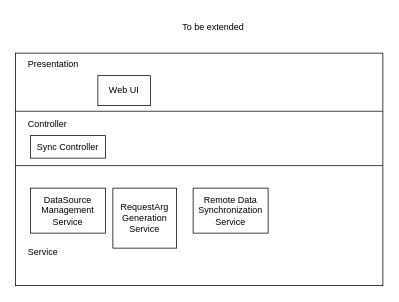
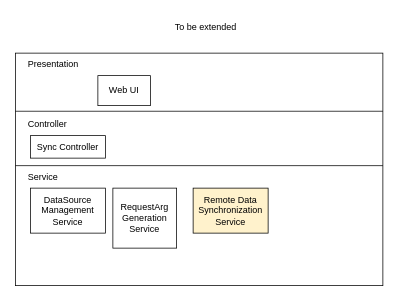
- <mxCell id="9" value="To be extended" style="text;html=1;strokeColor=none;fillColor=none;align=center;verticalAlign=middle;whiteSpace=wrap;rounded=0;" vertex="1" parent="1"><mxGeometry x="211" y="20" width="146" height="30" as="geometry" /></mxCell>
+ <mxCell id="9" value="To be extended" style="text;html=1;strokeColor=none;fillColor=none;align=center;verticalAlign=middle;whiteSpace=wrap;rounded=0;" vertex="1" parent="1"><mxGeometry x="201" y="20" width="146" height="30" as="geometry" /></mxCell>
- <mxCell id="13" value="Remote Data&lt;br&gt;Synchronization&lt;br&gt;Service" style="rounded=0;whiteSpace=wrap;html=1;" vertex="1" parent="1"><mxGeometry x="257" y="250" width="100" height="60" as="geometry" /></mxCell>
+ <mxCell id="13" value="Remote Data&lt;br&gt;Synchronization&lt;br&gt;Service" style="rounded=0;whiteSpace=wrap;html=1;fillColor=#fff2cc;" vertex="1" parent="1"><mxGeometry x="257" y="250" width="100" height="60" as="geometry" /></mxCell>
- <mxCell id="11" value="Service" style="text;html=1;strokeColor=none;fillColor=none;align=left;verticalAlign=middle;whiteSpace=wrap;rounded=0;" vertex="1" parent="1"><mxGeometry x="35" y="320" width="80" height="30" as="geometry" /></mxCell>
+ <mxCell id="11" value="Service" style="text;html=1;strokeColor=none;fillColor=none;align=left;verticalAlign=middle;whiteSpace=wrap;rounded=0;" vertex="1" parent="1"><mxGeometry x="35" y="220" width="80" height="30" as="geometry" /></mxCell>
